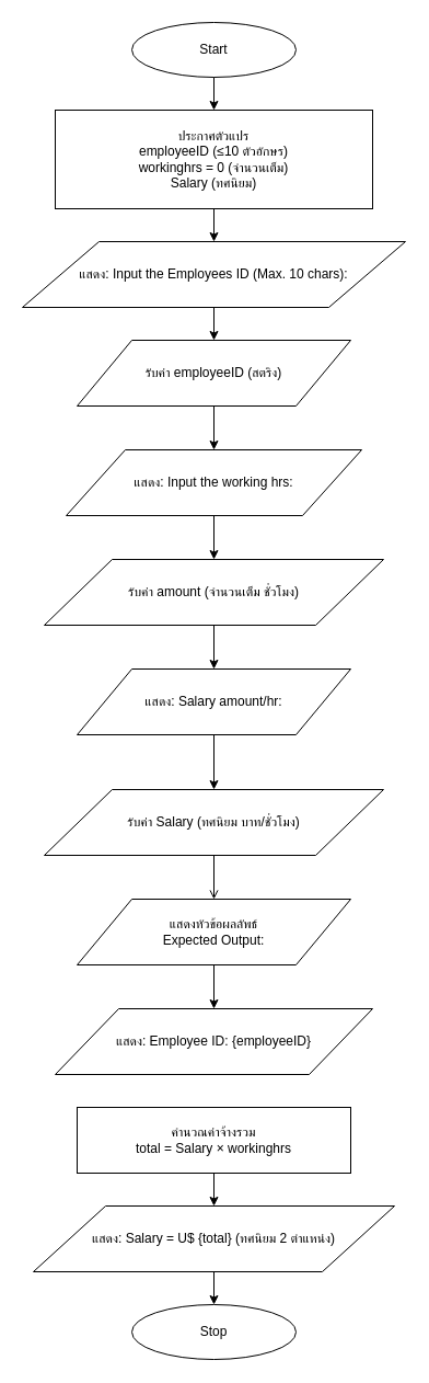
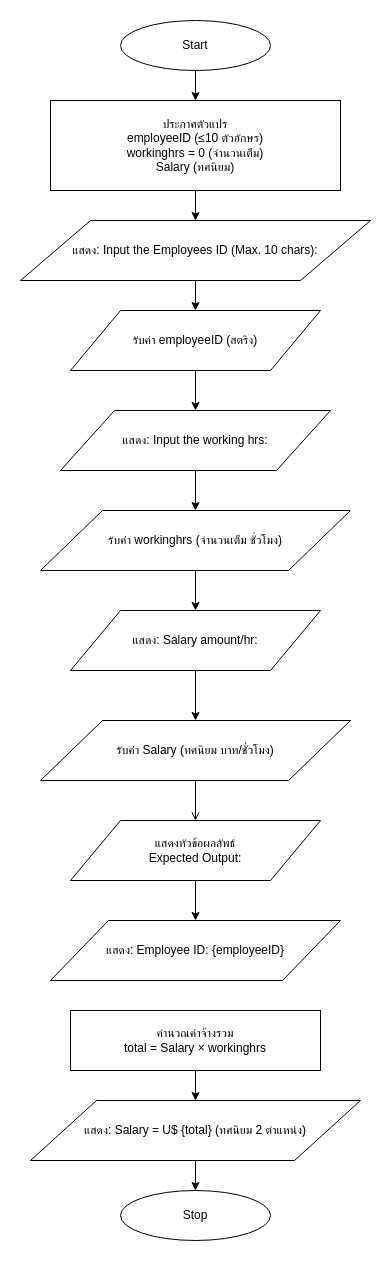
- <mxCell id="7" value="รับค่า amount (จำนวนเต็ม ชั่วโมง)" style="shape=parallelogram;perimeter=parallelogramPerimeter;whiteSpace=wrap;html=1;" vertex="1" parent="1"><mxGeometry x="40" y="510" width="310" height="60" as="geometry" /></mxCell>
+ <mxCell id="7" value="รับค่า workinghrs (จำนวนเต็ม ชั่วโมง)" style="shape=parallelogram;perimeter=parallelogramPerimeter;whiteSpace=wrap;html=1;" vertex="1" parent="1"><mxGeometry x="40" y="510" width="310" height="60" as="geometry" /></mxCell>
